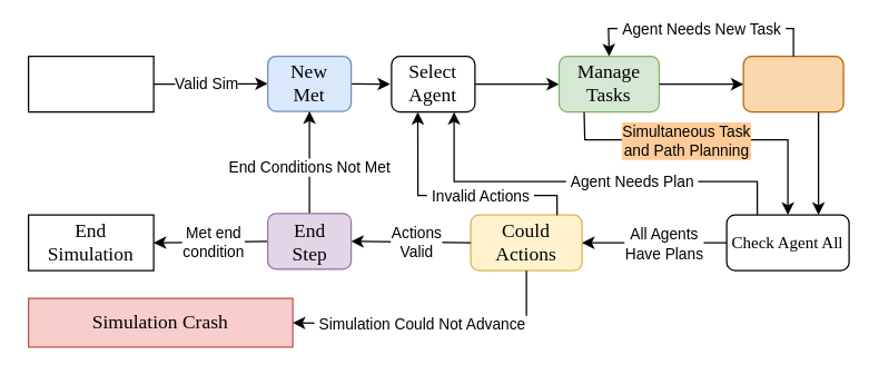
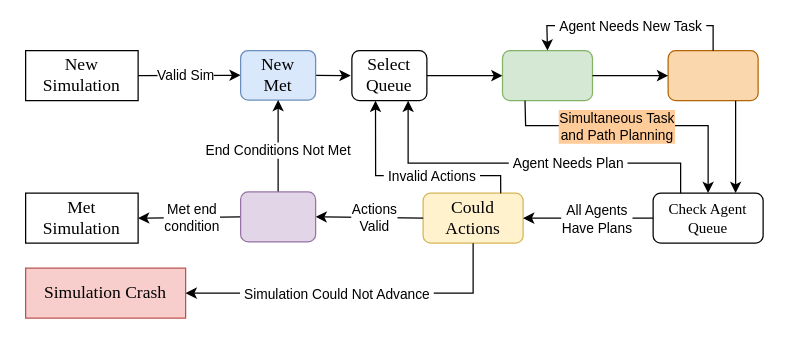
+ <mxCell id="29" value="New Simulation" style="text;html=1;strokeColor=none;fillColor=none;align=center;verticalAlign=middle;whiteSpace=wrap;rounded=0;fontFamily=Verdana;fontSize=14;" parent="27" vertex="1"><mxGeometry x="5" width="80" height="40" as="geometry" /></mxCell>
- <mxCell id="35" value="Select Agent" style="text;html=1;strokeColor=none;fillColor=none;align=center;verticalAlign=middle;whiteSpace=wrap;rounded=0;fontFamily=Verdana;fontSize=14;" parent="33" vertex="1"><mxGeometry x="5" width="50" height="40" as="geometry" /></mxCell>
+ <mxCell id="35" value="Select Queue" style="text;html=1;strokeColor=none;fillColor=none;align=center;verticalAlign=middle;whiteSpace=wrap;rounded=0;fontFamily=Verdana;fontSize=14;" parent="33" vertex="1"><mxGeometry x="5" width="50" height="40" as="geometry" /></mxCell>
- <mxCell id="9" value="Manage Tasks" style="text;html=1;strokeColor=none;fillColor=none;align=center;verticalAlign=middle;whiteSpace=wrap;rounded=0;fontFamily=Verdana;fontSize=14;" parent="7" vertex="1"><mxGeometry x="13.5" y="5" width="45" height="30" as="geometry" /></mxCell>
- <mxCell id="32" value="End Simulation" style="text;html=1;strokeColor=none;fillColor=none;align=center;verticalAlign=middle;whiteSpace=wrap;rounded=0;fontFamily=Verdana;fontSize=14;" parent="30" vertex="1"><mxGeometry x="5" width="80" height="40" as="geometry" /></mxCell>
+ <mxCell id="32" value="Met Simulation" style="text;html=1;strokeColor=none;fillColor=none;align=center;verticalAlign=middle;whiteSpace=wrap;rounded=0;fontFamily=Verdana;fontSize=14;" parent="30" vertex="1"><mxGeometry x="5" width="80" height="40" as="geometry" /></mxCell>
- <mxCell id="50" value="End Step" style="text;html=1;strokeColor=none;fillColor=none;align=center;verticalAlign=middle;whiteSpace=wrap;rounded=0;fontFamily=Verdana;fontSize=14;" parent="49" vertex="1"><mxGeometry x="13.75" y="5" width="32.5" height="30" as="geometry" /></mxCell>
- <mxCell id="36" value="&lt;font face=&quot;Verdana&quot;&gt;Check Agent All&lt;/font&gt;" style="rounded=1;whiteSpace=wrap;html=1;" parent="1" vertex="1"><mxGeometry x="522" y="154" width="88" height="40" as="geometry" /></mxCell>
+ <mxCell id="36" value="&lt;font face=&quot;Verdana&quot;&gt;Check Agent Queue&lt;/font&gt;" style="rounded=1;whiteSpace=wrap;html=1;" parent="1" vertex="1"><mxGeometry x="522" y="154" width="88" height="40" as="geometry" /></mxCell>
- <mxCell id="42" value="&lt;font face=&quot;Verdana&quot; style=&quot;font-size: 14px;&quot;&gt;Simulation Crash&lt;/font&gt;" style="rounded=0;whiteSpace=wrap;html=1;fillColor=#f8cecc;strokeColor=#b85450;" parent="1" vertex="1"><mxGeometry x="20" y="214" width="190" height="35" as="geometry" /></mxCell>
+ <mxCell id="42" value="&lt;font face=&quot;Verdana&quot; style=&quot;font-size: 14px;&quot;&gt;Simulation Crash&lt;/font&gt;" style="rounded=0;whiteSpace=wrap;html=1;fillColor=#f8cecc;strokeColor=#b85450;" parent="1" vertex="1"><mxGeometry x="20" y="214" width="128" height="40" as="geometry" /></mxCell>
